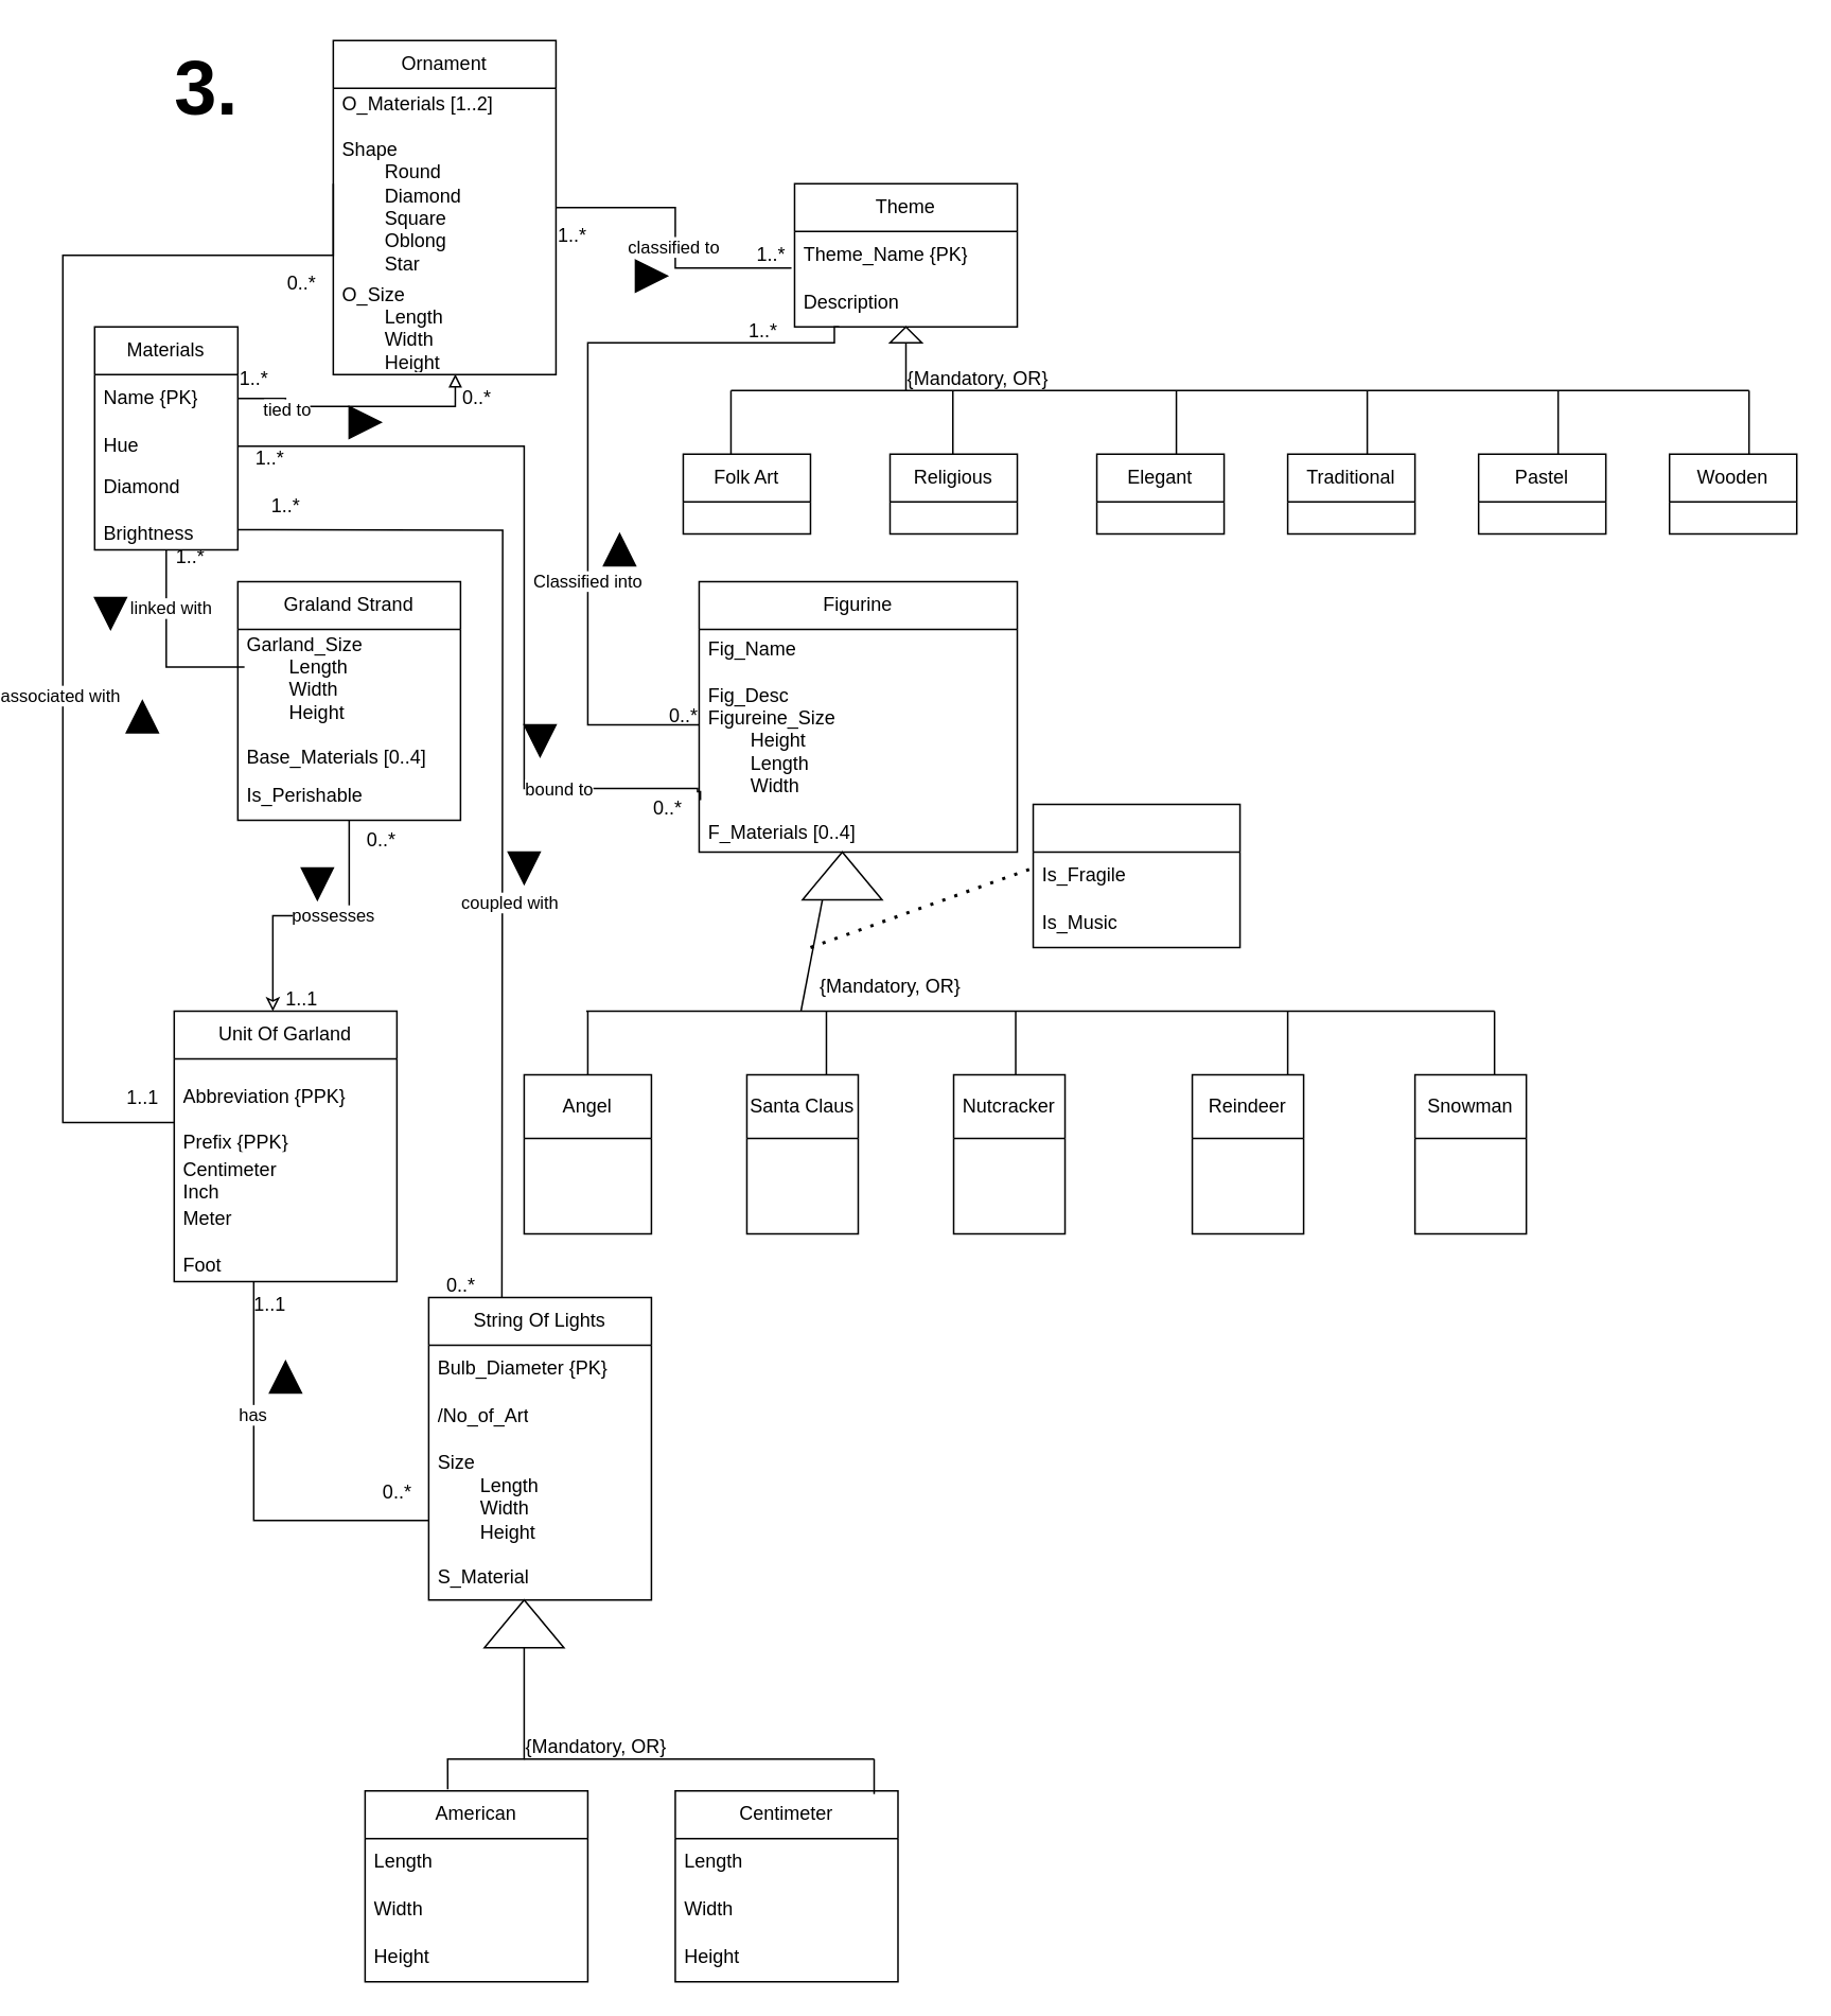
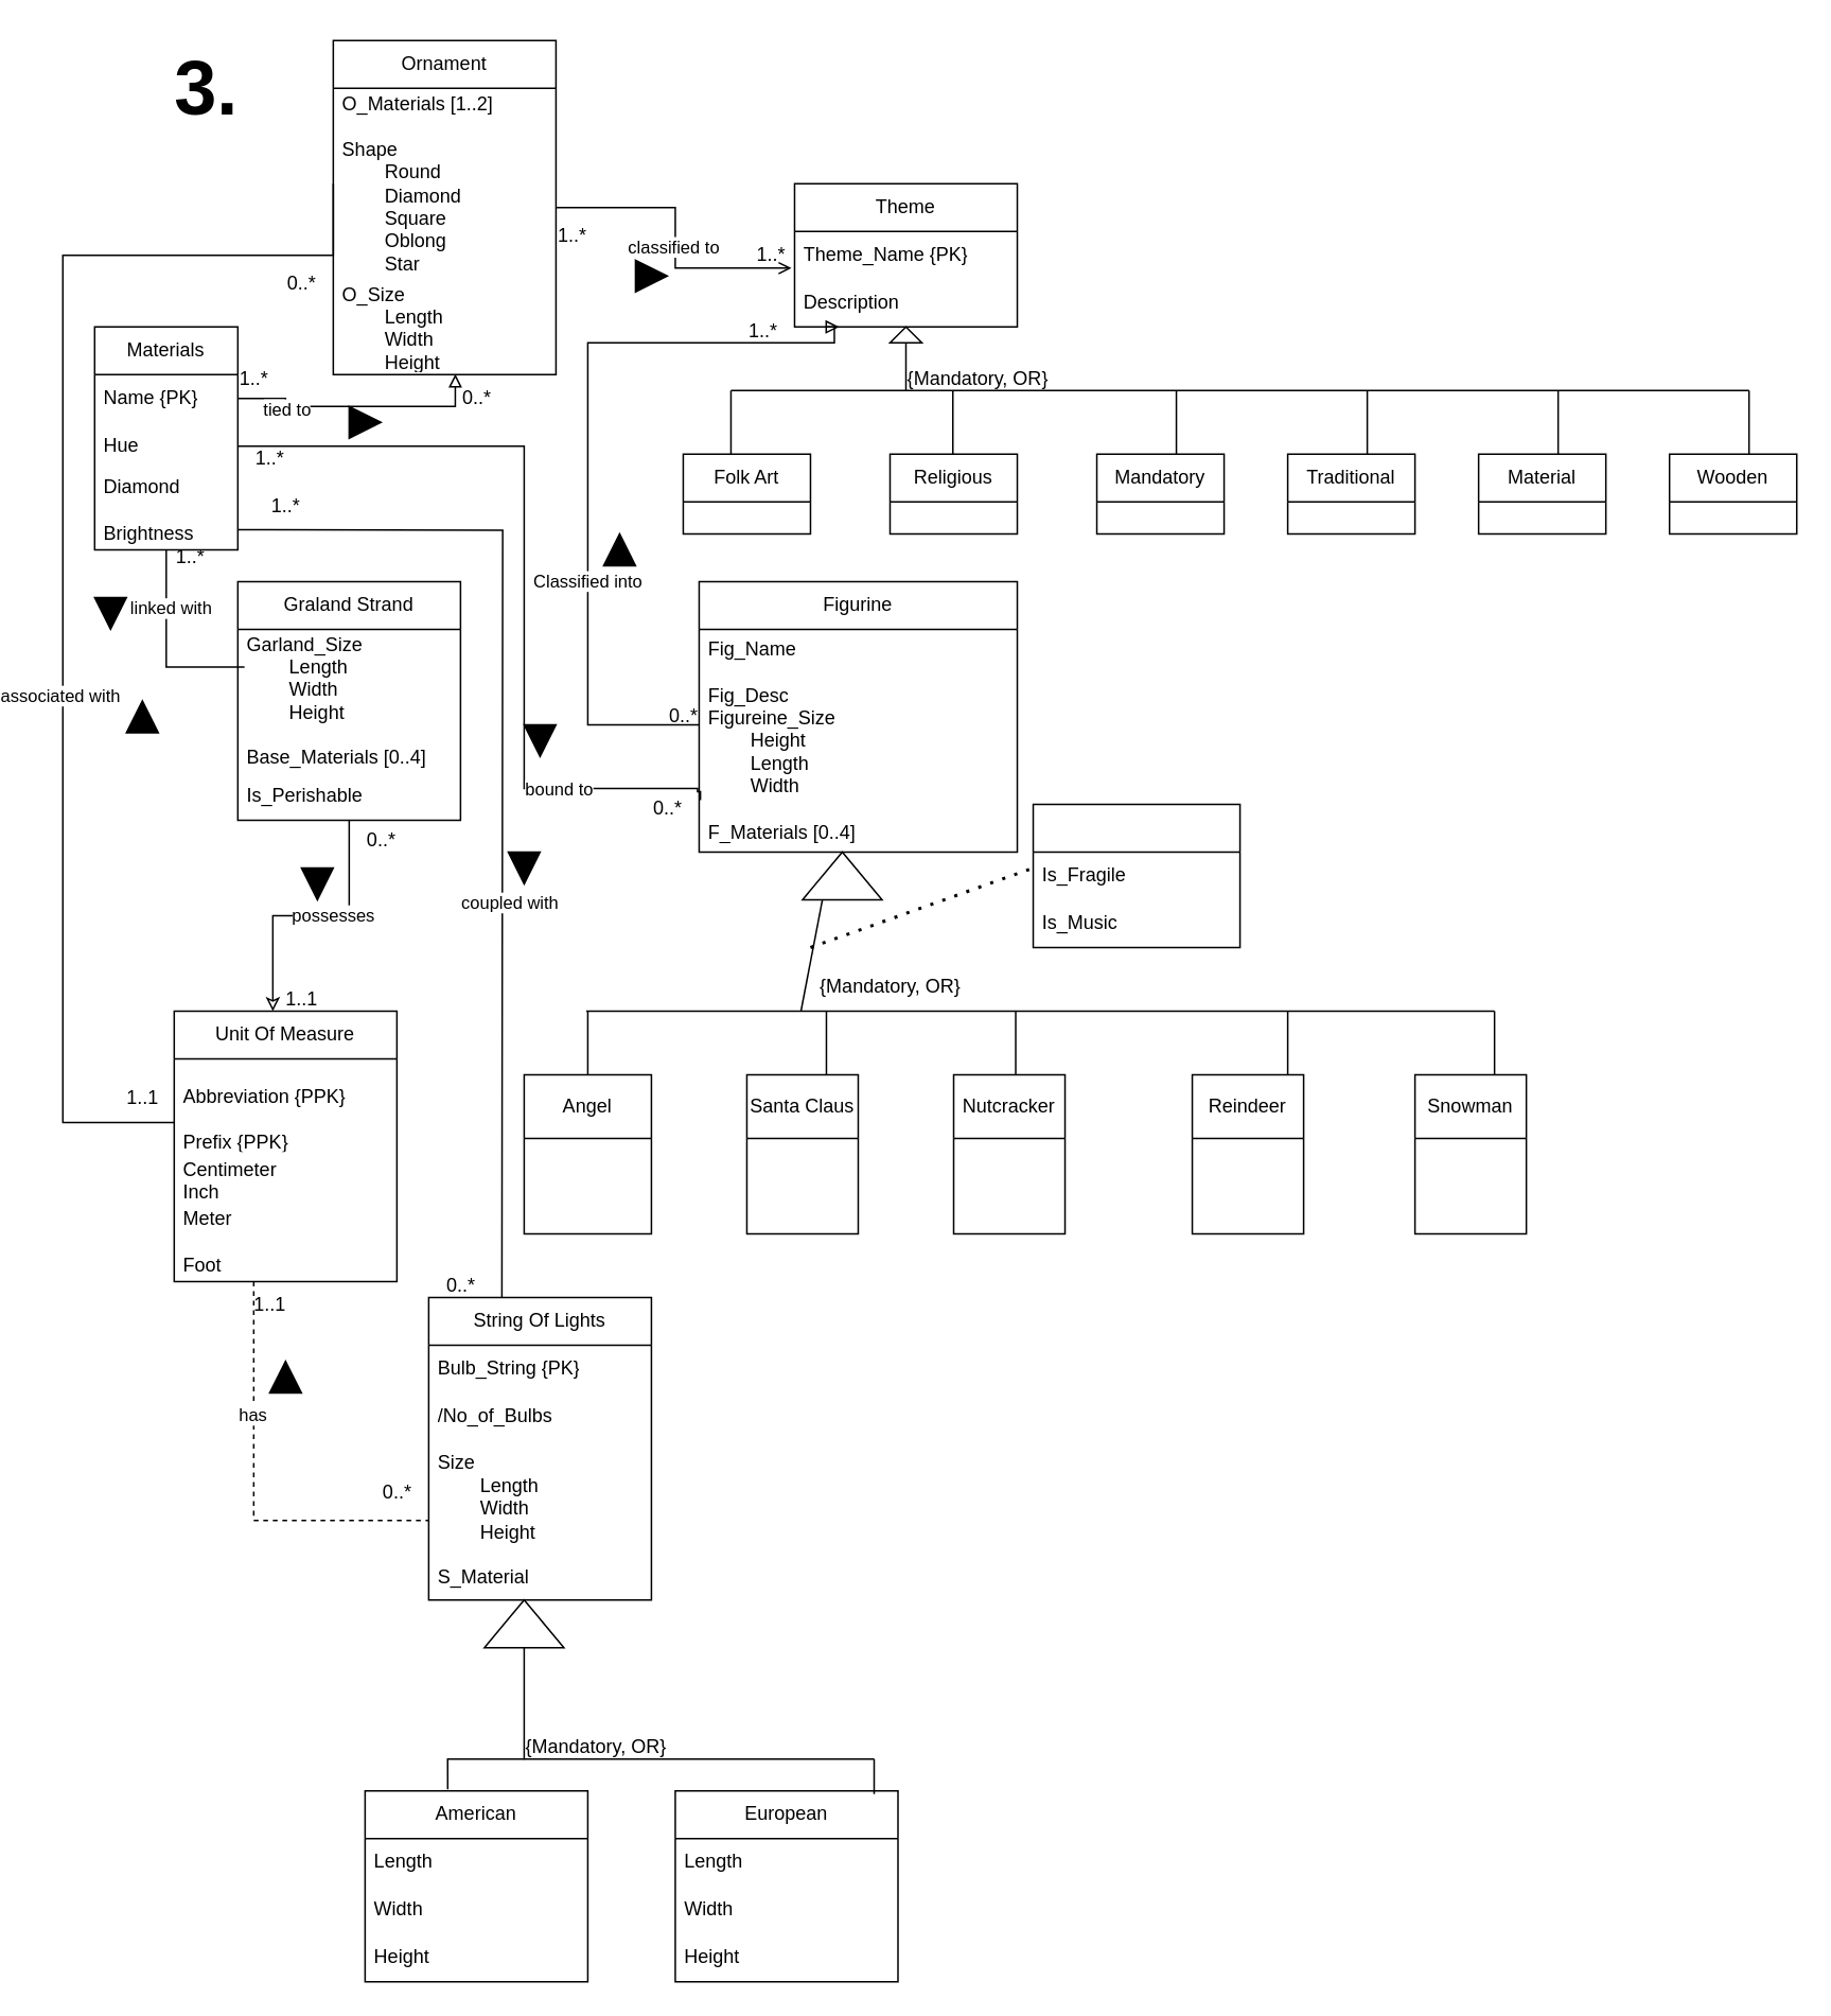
- <mxCell id="23" style="edgeStyle=orthogonalEdgeStyle;rounded=0;orthogonalLoop=1;jettySize=auto;html=1;entryX=-0.014;entryY=0.767;entryDx=0;entryDy=0;entryPerimeter=0;endArrow=none;endFill=0;" parent="1" source="3" target="7" edge="1"><mxGeometry relative="1" as="geometry" /></mxCell>
+ <mxCell id="23" style="edgeStyle=orthogonalEdgeStyle;rounded=0;orthogonalLoop=1;jettySize=auto;html=1;entryX=-0.014;entryY=0.767;entryDx=0;entryDy=0;entryPerimeter=0;endArrow=open;endFill=0;" parent="1" source="3" target="7" edge="1"><mxGeometry relative="1" as="geometry" /></mxCell>
- <mxCell id="51" style="edgeStyle=orthogonalEdgeStyle;rounded=0;orthogonalLoop=1;jettySize=auto;html=1;entryX=0.2;entryY=1;entryDx=0;entryDy=0;entryPerimeter=0;endArrow=none;endFill=0;" parent="1" source="28" target="8" edge="1"><mxGeometry relative="1" as="geometry"><Array as="points"><mxPoint x="350" y="455" /><mxPoint x="350" y="215" /><mxPoint x="505" y="215" /><mxPoint x="505" y="205" /></Array></mxGeometry></mxCell>
+ <mxCell id="51" style="edgeStyle=orthogonalEdgeStyle;rounded=0;orthogonalLoop=1;jettySize=auto;html=1;entryX=0.2;entryY=1;entryDx=0;entryDy=0;entryPerimeter=0;endArrow=block;endFill=0;" parent="1" source="28" target="8" edge="1"><mxGeometry relative="1" as="geometry"><Array as="points"><mxPoint x="350" y="455" /><mxPoint x="350" y="215" /><mxPoint x="505" y="215" /><mxPoint x="505" y="205" /></Array></mxGeometry></mxCell>
- <mxCell id="14" value="Elegant" style="swimlane;fontStyle=0;childLayout=stackLayout;horizontal=1;startSize=30;horizontalStack=0;resizeParent=1;resizeParentMax=0;resizeLast=0;collapsible=1;marginBottom=0;whiteSpace=wrap;html=1;" parent="1" vertex="1"><mxGeometry x="670" y="285" width="80" height="50" as="geometry" /></mxCell>
+ <mxCell id="14" value="Mandatory" style="swimlane;fontStyle=0;childLayout=stackLayout;horizontal=1;startSize=30;horizontalStack=0;resizeParent=1;resizeParentMax=0;resizeLast=0;collapsible=1;marginBottom=0;whiteSpace=wrap;html=1;" parent="1" vertex="1"><mxGeometry x="670" y="285" width="80" height="50" as="geometry" /></mxCell>
- <mxCell id="17" value="Pastel" style="swimlane;fontStyle=0;childLayout=stackLayout;horizontal=1;startSize=30;horizontalStack=0;resizeParent=1;resizeParentMax=0;resizeLast=0;collapsible=1;marginBottom=0;whiteSpace=wrap;html=1;" parent="1" vertex="1"><mxGeometry x="910" y="285" width="80" height="50" as="geometry" /></mxCell>
+ <mxCell id="17" value="Material" style="swimlane;fontStyle=0;childLayout=stackLayout;horizontal=1;startSize=30;horizontalStack=0;resizeParent=1;resizeParentMax=0;resizeLast=0;collapsible=1;marginBottom=0;whiteSpace=wrap;html=1;" parent="1" vertex="1"><mxGeometry x="910" y="285" width="80" height="50" as="geometry" /></mxCell>
- <mxCell id="62" value="Unit Of Garland" style="swimlane;fontStyle=0;childLayout=stackLayout;horizontal=1;startSize=30;horizontalStack=0;resizeParent=1;resizeParentMax=0;resizeLast=0;collapsible=1;marginBottom=0;whiteSpace=wrap;html=1;" parent="1" vertex="1"><mxGeometry x="90" y="635" width="140" height="170" as="geometry" /></mxCell>
+ <mxCell id="62" value="Unit Of Measure" style="swimlane;fontStyle=0;childLayout=stackLayout;horizontal=1;startSize=30;horizontalStack=0;resizeParent=1;resizeParentMax=0;resizeLast=0;collapsible=1;marginBottom=0;whiteSpace=wrap;html=1;" parent="1" vertex="1"><mxGeometry x="90" y="635" width="140" height="170" as="geometry" /></mxCell>
- <mxCell id="57" value="Bulb_Diameter {PK}" style="text;strokeColor=none;fillColor=none;align=left;verticalAlign=middle;spacingLeft=4;spacingRight=4;overflow=hidden;points=[[0,0.5],[1,0.5]];portConstraint=eastwest;rotatable=0;whiteSpace=wrap;html=1;" parent="56" vertex="1"><mxGeometry y="30" width="140" height="30" as="geometry" /></mxCell>
+ <mxCell id="57" value="Bulb_String {PK}" style="text;strokeColor=none;fillColor=none;align=left;verticalAlign=middle;spacingLeft=4;spacingRight=4;overflow=hidden;points=[[0,0.5],[1,0.5]];portConstraint=eastwest;rotatable=0;whiteSpace=wrap;html=1;" parent="56" vertex="1"><mxGeometry y="30" width="140" height="30" as="geometry" /></mxCell>
- <mxCell id="58" value="/No_of_Art" style="text;strokeColor=none;fillColor=none;align=left;verticalAlign=middle;spacingLeft=4;spacingRight=4;overflow=hidden;points=[[0,0.5],[1,0.5]];portConstraint=eastwest;rotatable=0;whiteSpace=wrap;html=1;" parent="56" vertex="1"><mxGeometry y="60" width="140" height="30" as="geometry" /></mxCell>
+ <mxCell id="58" value="/No_of_Bulbs" style="text;strokeColor=none;fillColor=none;align=left;verticalAlign=middle;spacingLeft=4;spacingRight=4;overflow=hidden;points=[[0,0.5],[1,0.5]];portConstraint=eastwest;rotatable=0;whiteSpace=wrap;html=1;" parent="56" vertex="1"><mxGeometry y="60" width="140" height="30" as="geometry" /></mxCell>
- <mxCell id="82" style="edgeStyle=orthogonalEdgeStyle;rounded=0;orthogonalLoop=1;jettySize=auto;html=1;entryX=0;entryY=0.5;entryDx=0;entryDy=0;endArrow=none;endFill=0;" parent="1" source="65" target="59" edge="1"><mxGeometry relative="1" as="geometry"><Array as="points"><mxPoint x="140" y="955" /></Array></mxGeometry></mxCell>
+ <mxCell id="82" style="edgeStyle=orthogonalEdgeStyle;rounded=0;orthogonalLoop=1;jettySize=auto;html=1;entryX=0;entryY=0.5;entryDx=0;entryDy=0;endArrow=none;endFill=0;dashed=1;" parent="1" source="65" target="59" edge="1"><mxGeometry relative="1" as="geometry"><Array as="points"><mxPoint x="140" y="955" /></Array></mxGeometry></mxCell>
- <mxCell id="72" value="Centimeter" style="swimlane;fontStyle=0;childLayout=stackLayout;horizontal=1;startSize=30;horizontalStack=0;resizeParent=1;resizeParentMax=0;resizeLast=0;collapsible=1;marginBottom=0;whiteSpace=wrap;html=1;" parent="1" vertex="1"><mxGeometry x="405" y="1125" width="140" height="120" as="geometry" /></mxCell>
+ <mxCell id="72" value="European" style="swimlane;fontStyle=0;childLayout=stackLayout;horizontal=1;startSize=30;horizontalStack=0;resizeParent=1;resizeParentMax=0;resizeLast=0;collapsible=1;marginBottom=0;whiteSpace=wrap;html=1;" parent="1" vertex="1"><mxGeometry x="405" y="1125" width="140" height="120" as="geometry" /></mxCell>
